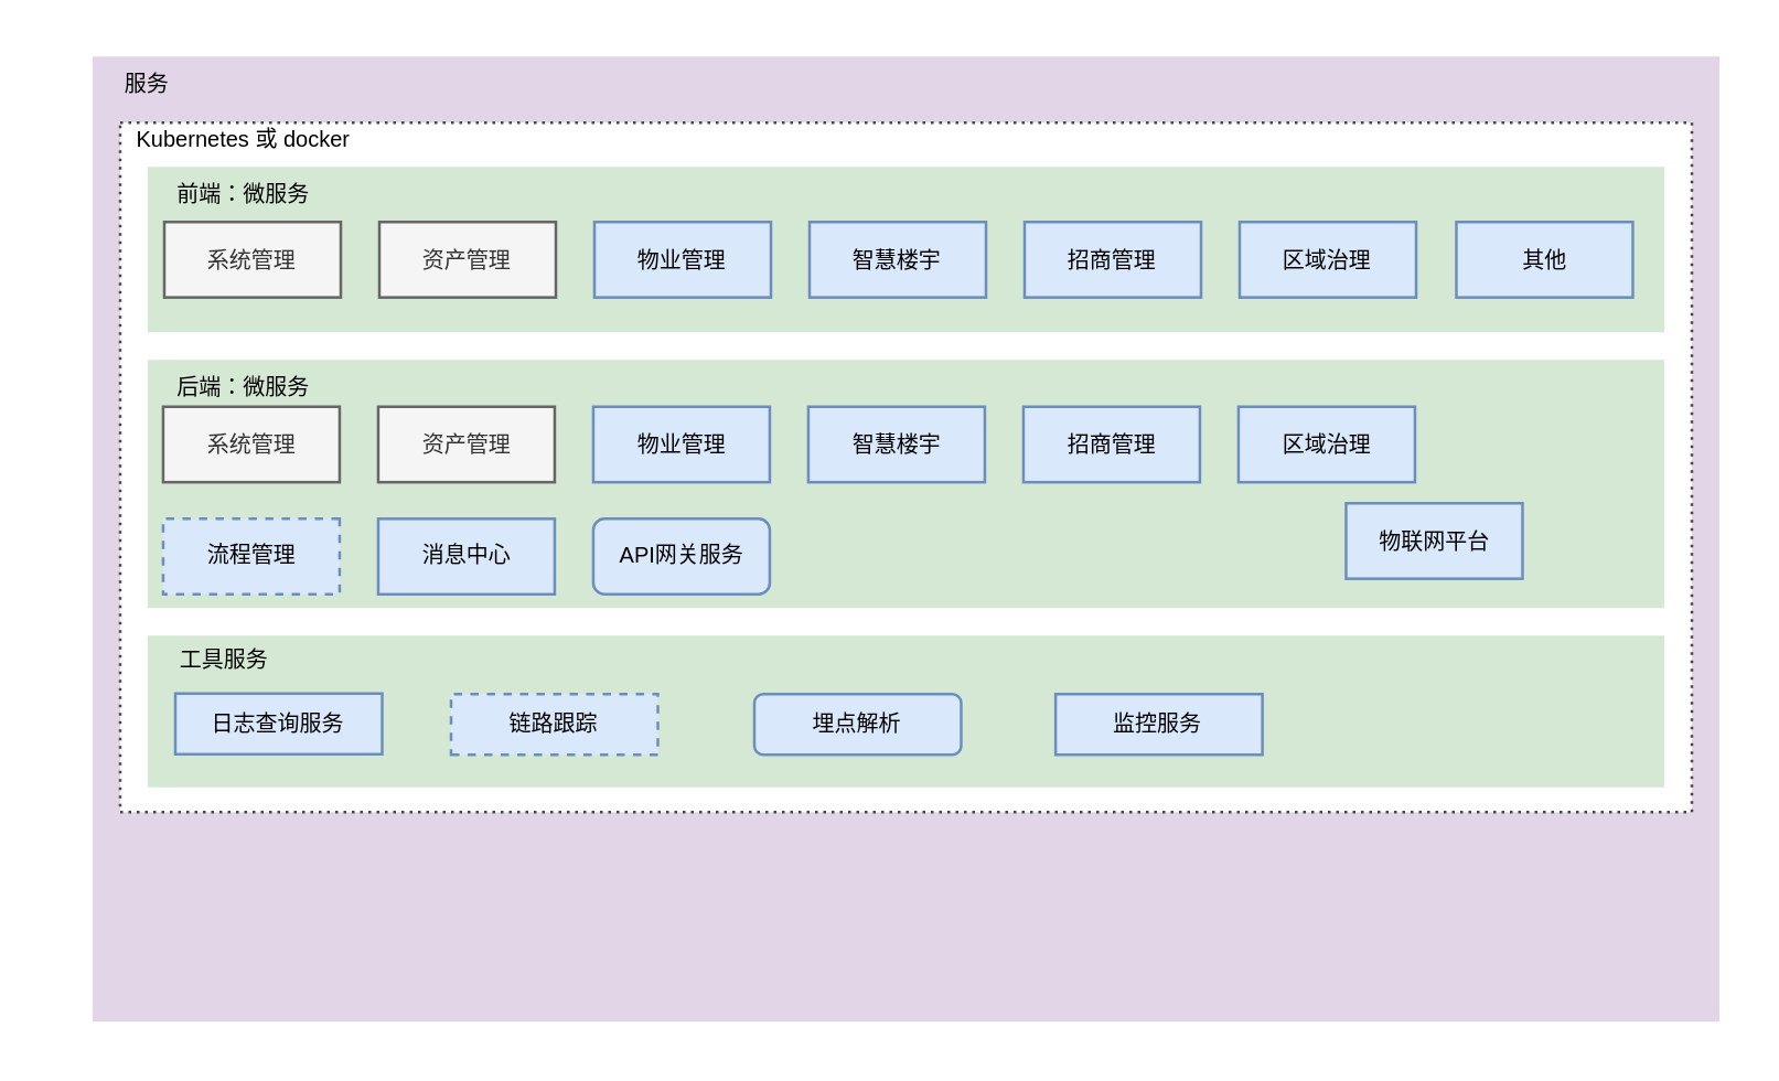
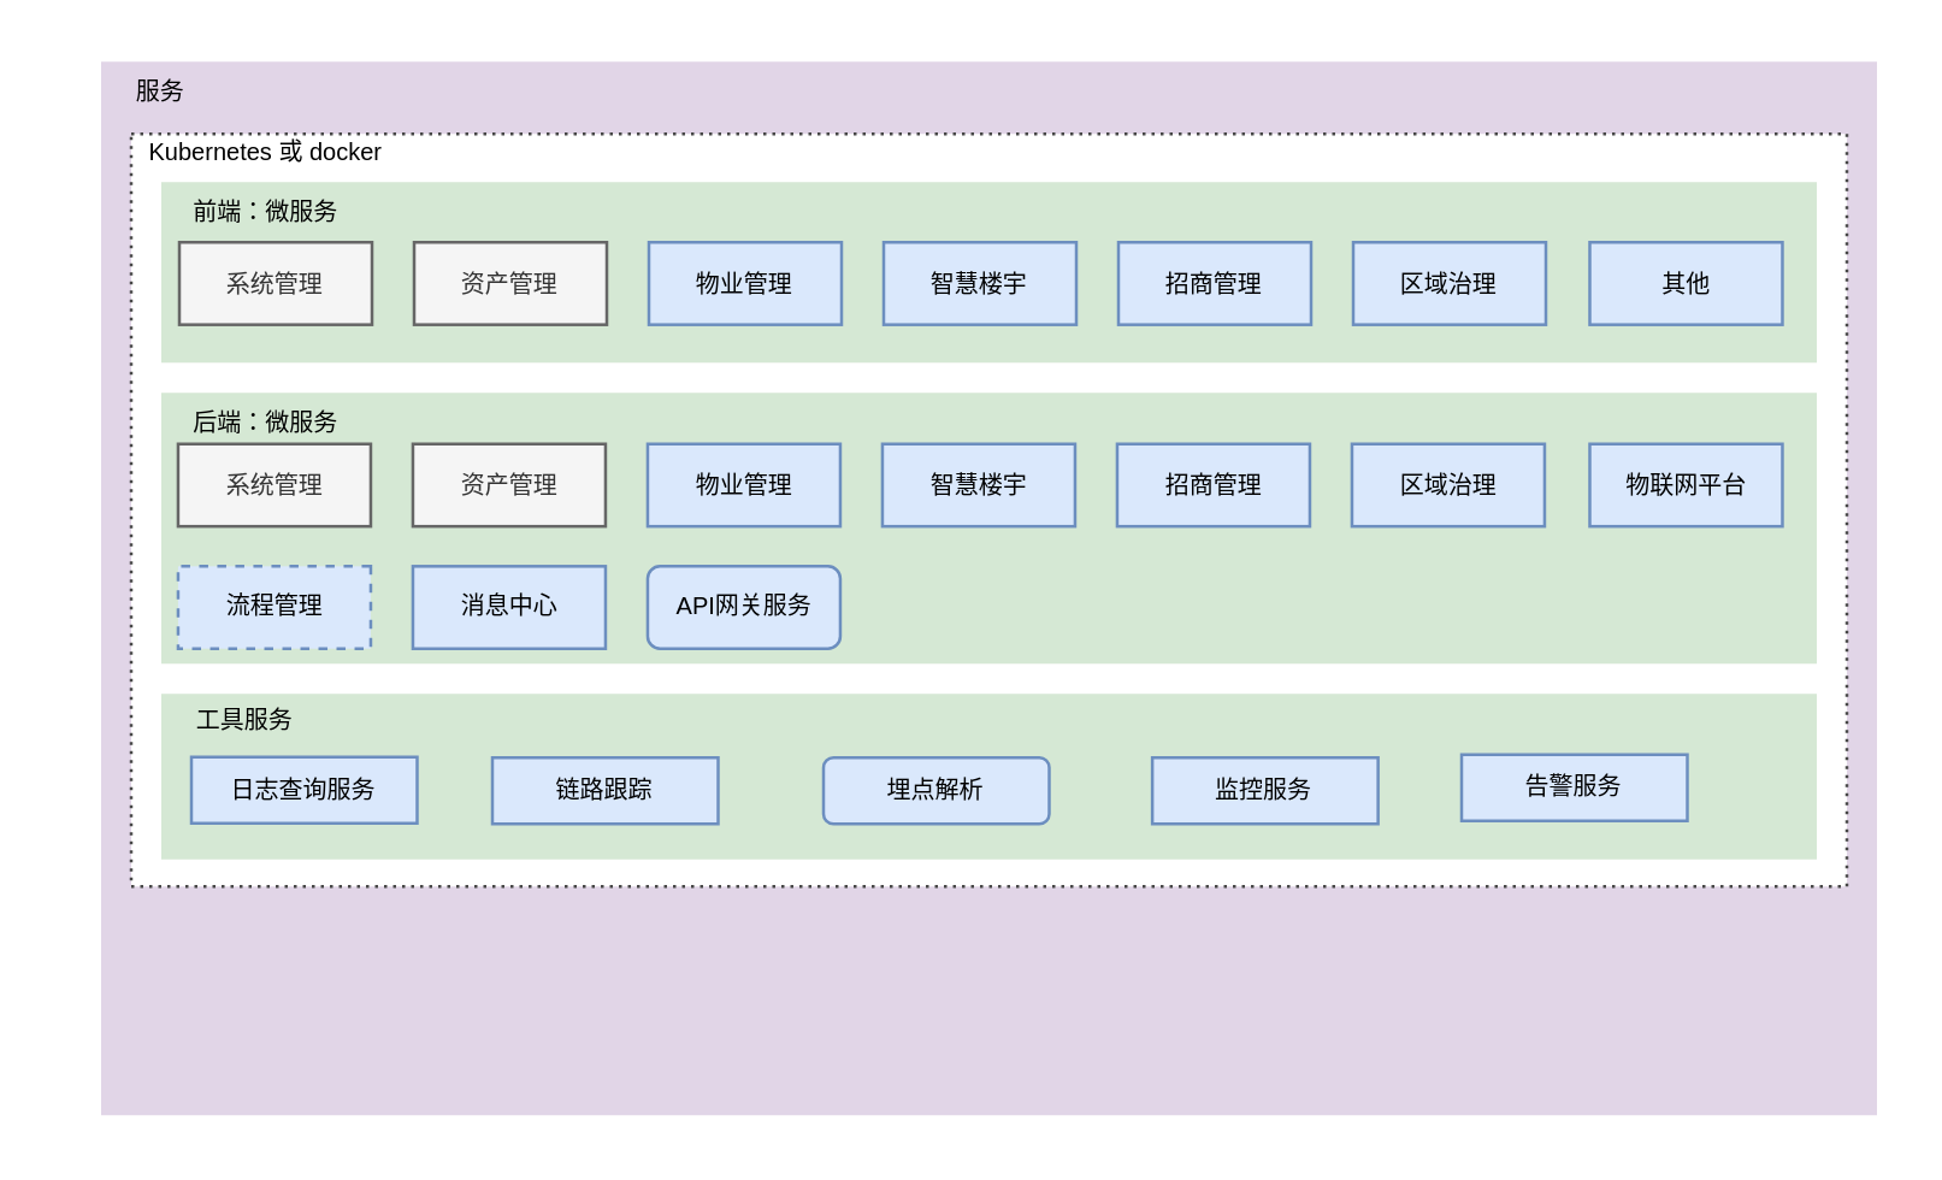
- <mxCell id="20" value="物联网平台" style="rounded=0;whiteSpace=wrap;html=1;fillColor=#dae8fc;strokeColor=#6c8ebf;fontSize=8;verticalAlign=middle;" parent="1" vertex="1"><mxGeometry x="487.59" y="181.996" width="64" height="27.37" as="geometry" /></mxCell>
+ <mxCell id="20" value="物联网平台" style="rounded=0;whiteSpace=wrap;html=1;fillColor=#dae8fc;strokeColor=#6c8ebf;fontSize=8;verticalAlign=middle;" parent="1" vertex="1"><mxGeometry x="527.59" y="146.996" width="64" height="27.37" as="geometry" /></mxCell>
+ <mxCell id="12" value="告警服务" style="rounded=0;whiteSpace=wrap;html=1;fillColor=#dae8fc;strokeColor=#6c8ebf;fontSize=8;flipH=0;flipV=1;" parent="8" vertex="1"><mxGeometry x="392" y="30.2" width="75" height="22" as="geometry" /></mxCell>
- <mxCell id="11" value="链路跟踪" style="rounded=0;whiteSpace=wrap;html=1;fillColor=#dae8fc;strokeColor=#6c8ebf;fontSize=8;flipH=0;flipV=1;dashed=1;" parent="8" vertex="1"><mxGeometry x="70" y="31.2" width="75" height="22" as="geometry" /></mxCell>
+ <mxCell id="11" value="链路跟踪" style="rounded=0;whiteSpace=wrap;html=1;fillColor=#dae8fc;strokeColor=#6c8ebf;fontSize=8;flipH=0;flipV=1;" parent="8" vertex="1"><mxGeometry x="70" y="31.2" width="75" height="22" as="geometry" /></mxCell>
